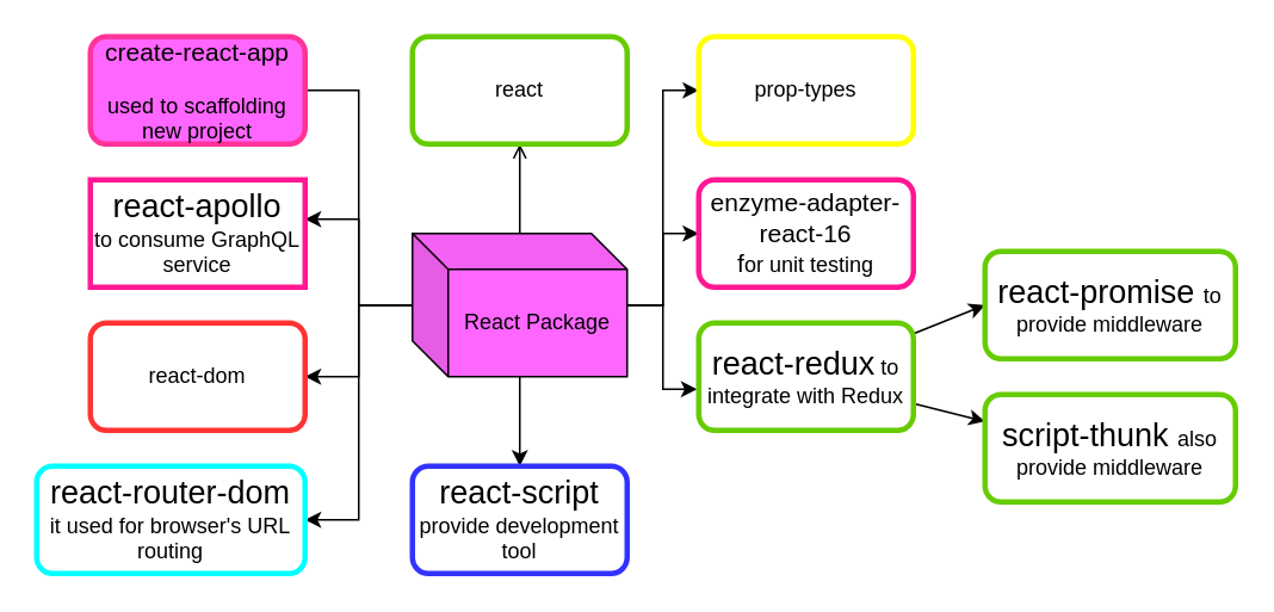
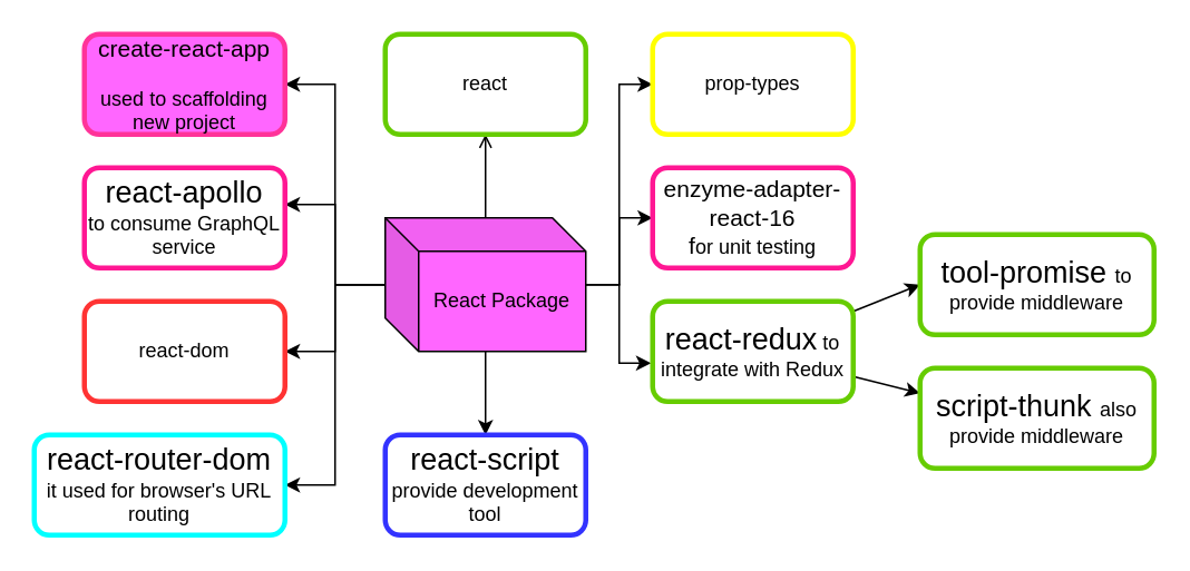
- <mxCell id="4" style="edgeStyle=orthogonalEdgeStyle;rounded=0;orthogonalLoop=1;jettySize=auto;html=1;entryX=1;entryY=0.5;entryDx=0;entryDy=0;endArrow=none;" parent="1" source="11" target="12" edge="1"><mxGeometry relative="1" as="geometry" /></mxCell>
+ <mxCell id="4" style="edgeStyle=orthogonalEdgeStyle;rounded=0;orthogonalLoop=1;jettySize=auto;html=1;entryX=1;entryY=0.5;entryDx=0;entryDy=0;" parent="1" source="11" target="12" edge="1"><mxGeometry relative="1" as="geometry" /></mxCell>
- <mxCell id="15" value="&lt;font&gt;&lt;span style=&quot;font-size: 18px&quot;&gt;react-apollo&lt;/span&gt;&lt;br&gt;&lt;font style=&quot;font-size: 12px&quot;&gt;to consume GraphQL service&lt;/font&gt;&lt;br&gt;&lt;/font&gt;" style="whiteSpace=wrap;html=1;strokeWidth=3;strokeColor=#FF1793;rounded=0;" parent="1" vertex="1"><mxGeometry x="50" y="100" width="120" height="60" as="geometry" /></mxCell>
+ <mxCell id="15" value="&lt;font&gt;&lt;span style=&quot;font-size: 18px&quot;&gt;react-apollo&lt;/span&gt;&lt;br&gt;&lt;font style=&quot;font-size: 12px&quot;&gt;to consume GraphQL service&lt;/font&gt;&lt;br&gt;&lt;/font&gt;" style="rounded=1;whiteSpace=wrap;html=1;strokeWidth=3;strokeColor=#FF1793;" parent="1" vertex="1"><mxGeometry x="50" y="100" width="120" height="60" as="geometry" /></mxCell>
- <mxCell id="24" value="&lt;font style=&quot;font-size: 18px&quot;&gt;react-promise&amp;nbsp;&lt;/font&gt;to provide middleware" style="rounded=1;whiteSpace=wrap;html=1;strokeWidth=3;strokeColor=#66CC00;" parent="1" vertex="1"><mxGeometry x="550" y="140" width="140" height="60" as="geometry" /></mxCell>
+ <mxCell id="24" value="&lt;font style=&quot;font-size: 18px&quot;&gt;tool-promise&amp;nbsp;&lt;/font&gt;to provide middleware" style="rounded=1;whiteSpace=wrap;html=1;strokeWidth=3;strokeColor=#66CC00;" parent="1" vertex="1"><mxGeometry x="550" y="140" width="140" height="60" as="geometry" /></mxCell>
